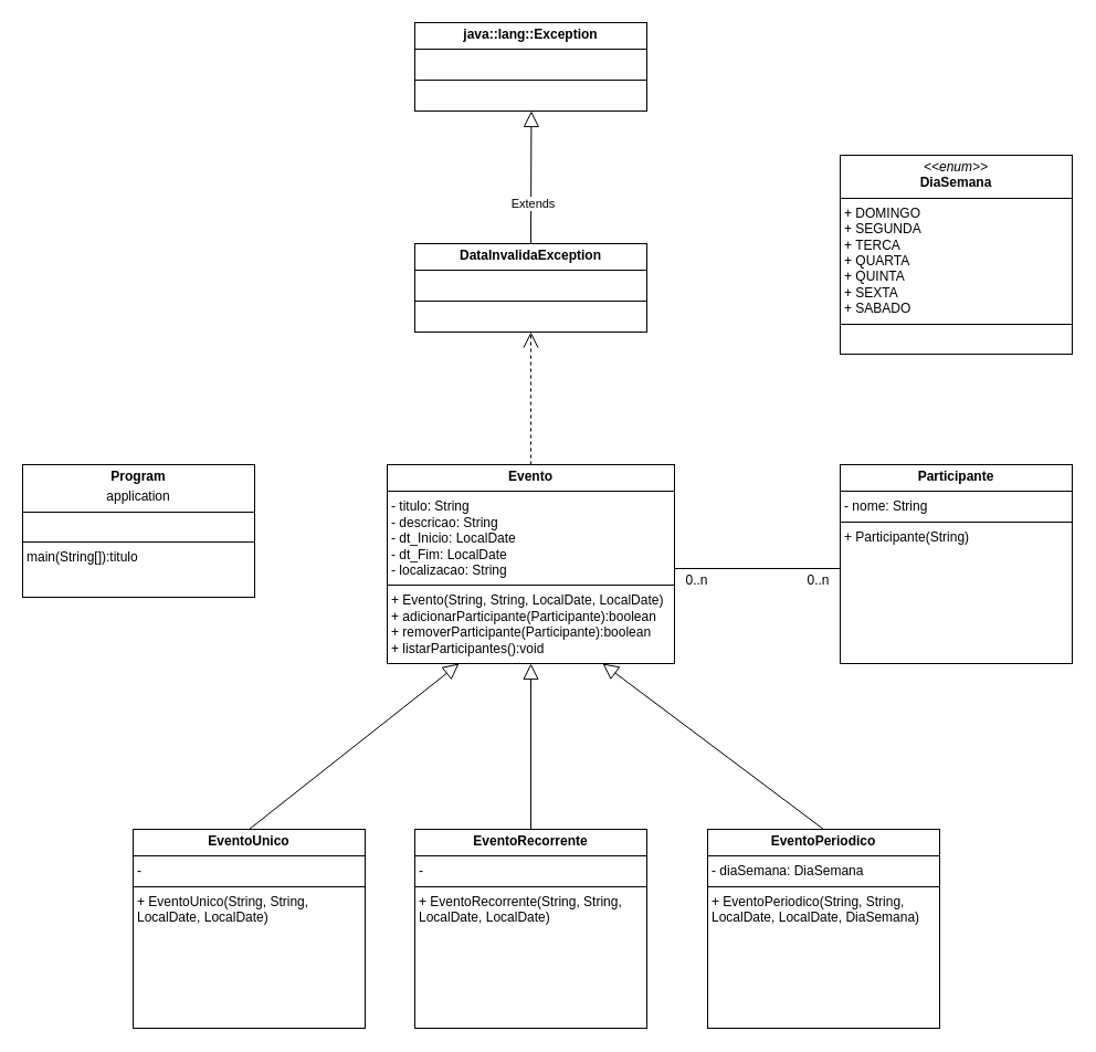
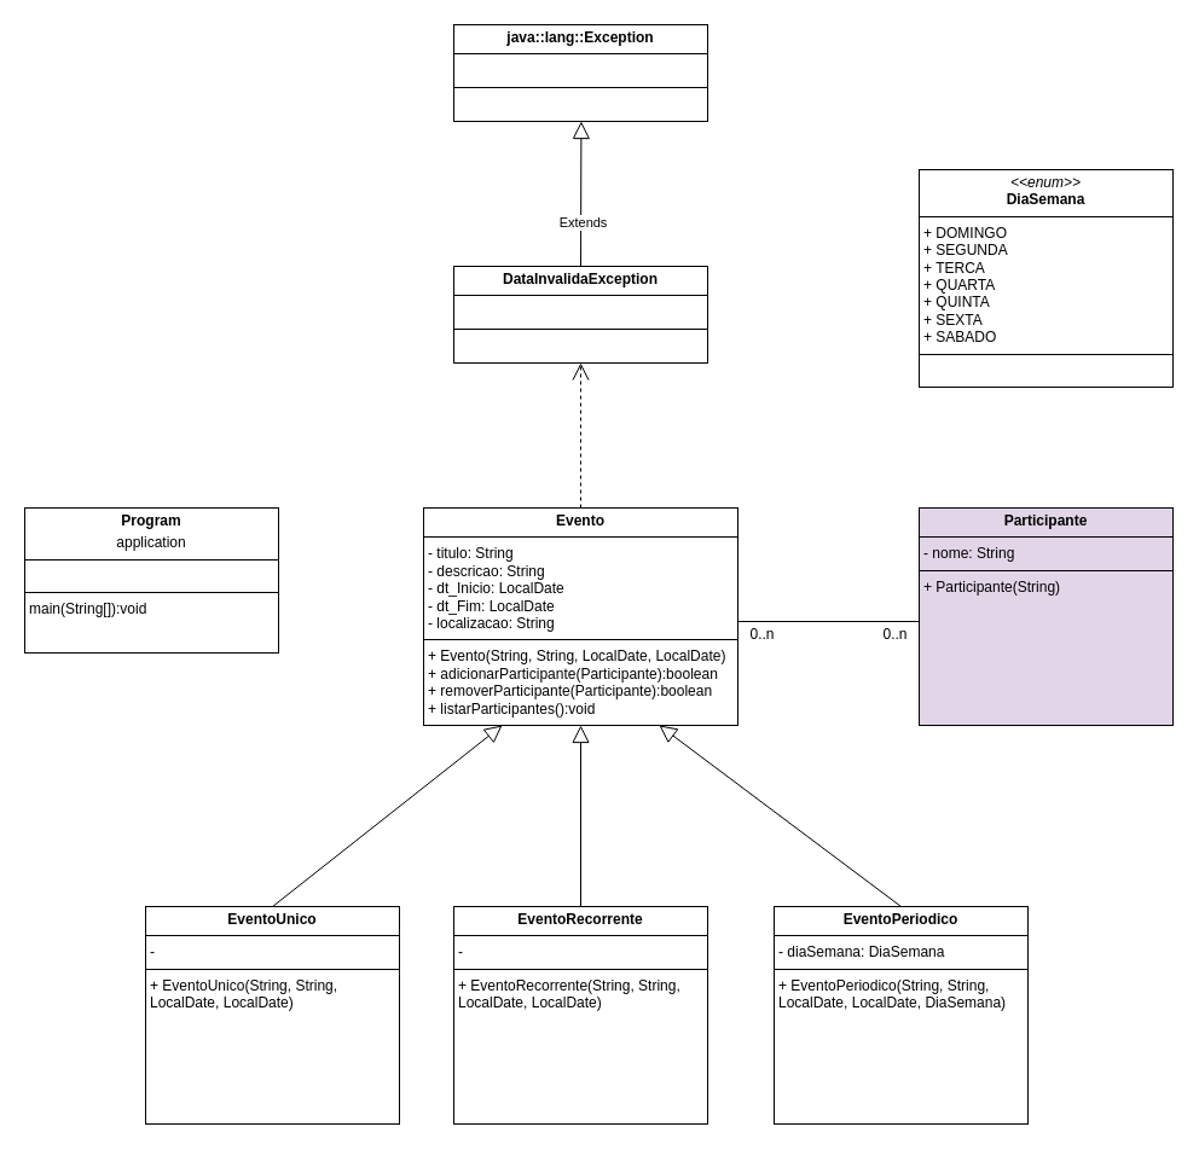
- <mxCell id="19" value="&lt;p style=&quot;margin:0px;margin-top:4px;text-align:center;&quot;&gt;&lt;b&gt;Program&lt;/b&gt;&lt;/p&gt;&lt;p style=&quot;margin:0px;margin-top:4px;text-align:center;&quot;&gt;application&lt;/p&gt;&lt;hr size=&quot;1&quot; style=&quot;border-style:solid;&quot;&gt;&lt;p style=&quot;margin:0px;margin-left:4px;&quot;&gt;&lt;br&gt;&lt;/p&gt;&lt;hr size=&quot;1&quot; style=&quot;border-style:solid;&quot;&gt;&lt;p style=&quot;margin:0px;margin-left:4px;&quot;&gt;main(String[]):titulo&lt;/p&gt;" style="verticalAlign=top;align=left;overflow=fill;html=1;whiteSpace=wrap;" vertex="1" parent="1"><mxGeometry x="20" y="420" width="210" height="120" as="geometry" /></mxCell>
+ <mxCell id="19" value="&lt;p style=&quot;margin:0px;margin-top:4px;text-align:center;&quot;&gt;&lt;b&gt;Program&lt;/b&gt;&lt;/p&gt;&lt;p style=&quot;margin:0px;margin-top:4px;text-align:center;&quot;&gt;application&lt;/p&gt;&lt;hr size=&quot;1&quot; style=&quot;border-style:solid;&quot;&gt;&lt;p style=&quot;margin:0px;margin-left:4px;&quot;&gt;&lt;br&gt;&lt;/p&gt;&lt;hr size=&quot;1&quot; style=&quot;border-style:solid;&quot;&gt;&lt;p style=&quot;margin:0px;margin-left:4px;&quot;&gt;main(String[]):void&lt;/p&gt;" style="verticalAlign=top;align=left;overflow=fill;html=1;whiteSpace=wrap;" vertex="1" parent="1"><mxGeometry x="20" y="420" width="210" height="120" as="geometry" /></mxCell>
- <mxCell id="7" value="&lt;p style=&quot;margin:0px;margin-top:4px;text-align:center;&quot;&gt;&lt;b&gt;Participante&lt;/b&gt;&lt;/p&gt;&lt;hr size=&quot;1&quot; style=&quot;border-style:solid;&quot;&gt;&lt;p style=&quot;margin:0px;margin-left:4px;&quot;&gt;- nome: String&lt;br&gt;&lt;/p&gt;&lt;hr size=&quot;1&quot; style=&quot;border-style:solid;&quot;&gt;&lt;p style=&quot;margin:0px;margin-left:4px;&quot;&gt;+ Participante(String)&lt;/p&gt;" style="verticalAlign=top;align=left;overflow=fill;html=1;whiteSpace=wrap;" vertex="1" parent="1"><mxGeometry x="760" y="420" width="210" height="180" as="geometry" /></mxCell>
+ <mxCell id="7" value="&lt;p style=&quot;margin:0px;margin-top:4px;text-align:center;&quot;&gt;&lt;b&gt;Participante&lt;/b&gt;&lt;/p&gt;&lt;hr size=&quot;1&quot; style=&quot;border-style:solid;&quot;&gt;&lt;p style=&quot;margin:0px;margin-left:4px;&quot;&gt;- nome: String&lt;br&gt;&lt;/p&gt;&lt;hr size=&quot;1&quot; style=&quot;border-style:solid;&quot;&gt;&lt;p style=&quot;margin:0px;margin-left:4px;&quot;&gt;+ Participante(String)&lt;/p&gt;" style="verticalAlign=top;align=left;overflow=fill;html=1;whiteSpace=wrap;fillColor=#e1d5e7;" vertex="1" parent="1"><mxGeometry x="760" y="420" width="210" height="180" as="geometry" /></mxCell>
